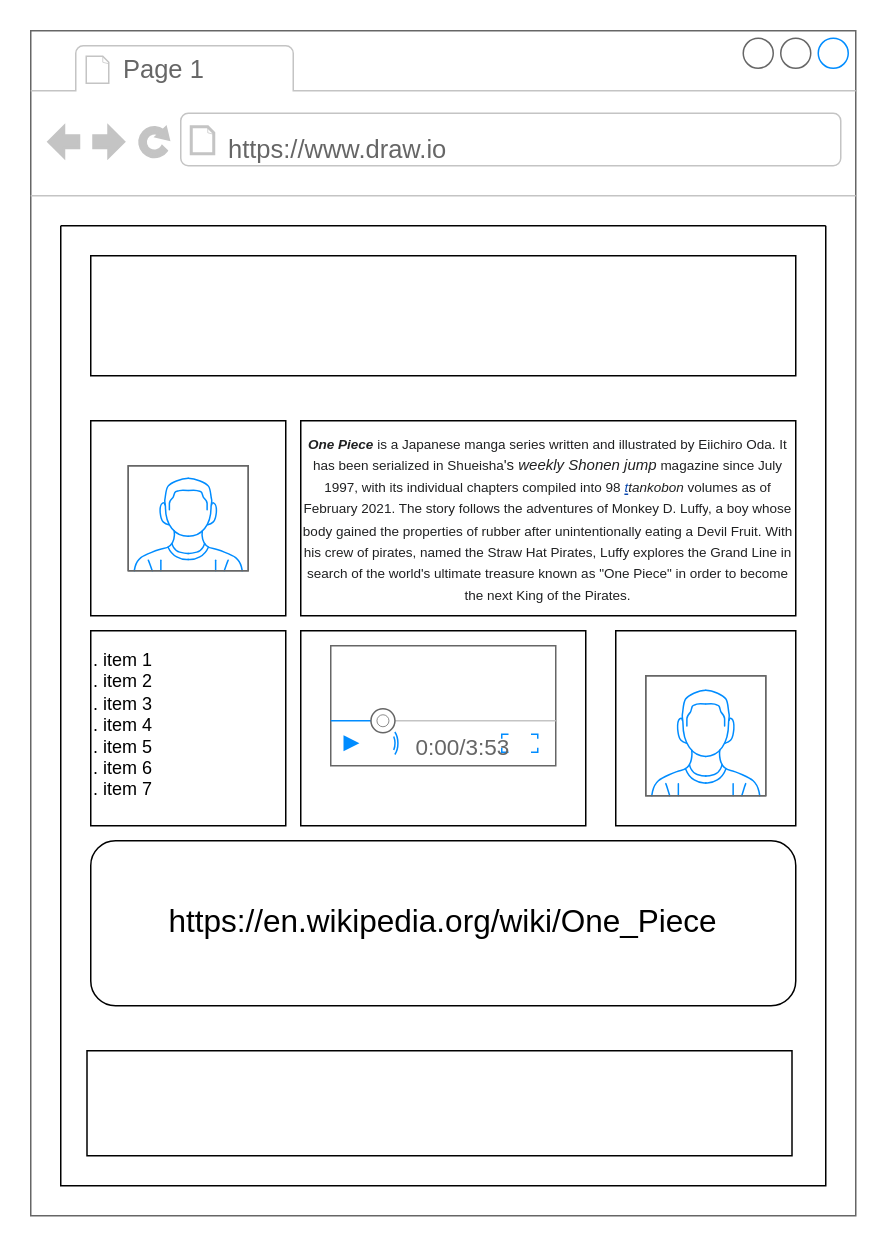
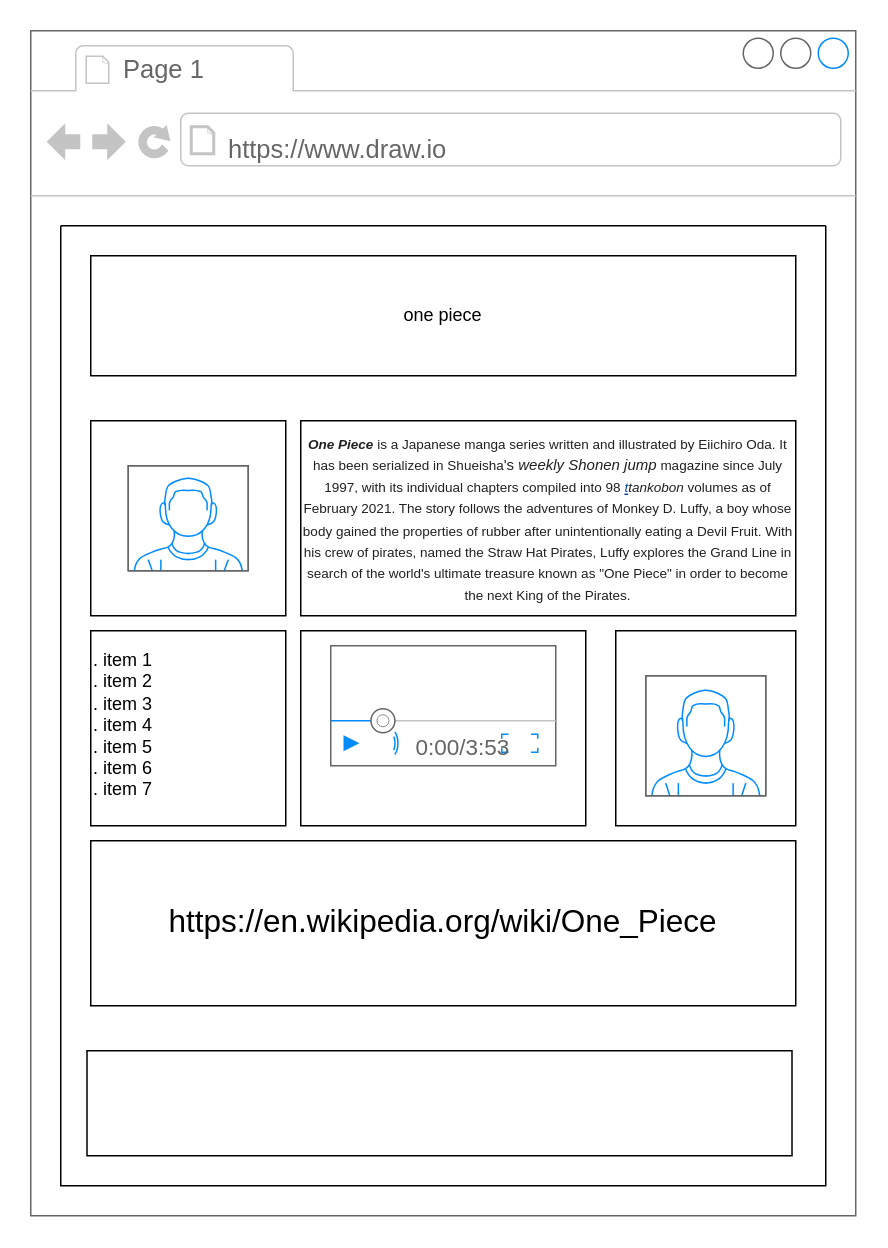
+ <mxCell id="16" value="&lt;p style=&quot;line-height: 110%&quot;&gt;one piece&lt;/p&gt;" style="text;html=1;strokeColor=none;fillColor=none;align=center;verticalAlign=middle;whiteSpace=wrap;rounded=0;" vertex="1" parent="2"><mxGeometry x="40" y="150" width="470" height="80" as="geometry" /></mxCell>
- <mxCell id="11" value="&lt;p style=&quot;line-height: 120%&quot;&gt;&lt;font style=&quot;font-size: 21px&quot;&gt;https://en.wikipedia.org/wiki/One_Piece&lt;/font&gt;&lt;/p&gt;" style="whiteSpace=wrap;html=1;rounded=1;" vertex="1" parent="2"><mxGeometry x="40" y="540" width="470" height="110" as="geometry" /></mxCell>
+ <mxCell id="11" value="&lt;p style=&quot;line-height: 120%&quot;&gt;&lt;font style=&quot;font-size: 21px&quot;&gt;https://en.wikipedia.org/wiki/One_Piece&lt;/font&gt;&lt;/p&gt;" style="rounded=0;whiteSpace=wrap;html=1;" vertex="1" parent="2"><mxGeometry x="40" y="540" width="470" height="110" as="geometry" /></mxCell>
